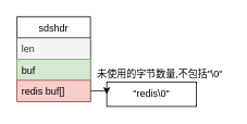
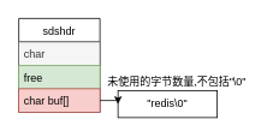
- <mxCell id="3" value="len" style="text;strokeColor=#666666;fillColor=#f5f5f5;align=left;verticalAlign=top;spacingLeft=4;spacingRight=4;overflow=hidden;rotatable=0;points=[[0,0.5],[1,0.5]];portConstraint=eastwest;fontColor=#333333;" parent="2" vertex="1"><mxGeometry y="26" width="90" height="26" as="geometry" /></mxCell>
+ <mxCell id="3" value="char" style="text;strokeColor=#666666;fillColor=#f5f5f5;align=left;verticalAlign=top;spacingLeft=4;spacingRight=4;overflow=hidden;rotatable=0;points=[[0,0.5],[1,0.5]];portConstraint=eastwest;fontColor=#333333;" parent="2" vertex="1"><mxGeometry y="26" width="90" height="26" as="geometry" /></mxCell>
- <mxCell id="4" value="buf" style="text;strokeColor=#82b366;fillColor=#d5e8d4;align=left;verticalAlign=top;spacingLeft=4;spacingRight=4;overflow=hidden;rotatable=0;points=[[0,0.5],[1,0.5]];portConstraint=eastwest;" parent="2" vertex="1"><mxGeometry y="52" width="90" height="26" as="geometry" /></mxCell>
+ <mxCell id="4" value="free" style="text;strokeColor=#82b366;fillColor=#d5e8d4;align=left;verticalAlign=top;spacingLeft=4;spacingRight=4;overflow=hidden;rotatable=0;points=[[0,0.5],[1,0.5]];portConstraint=eastwest;" parent="2" vertex="1"><mxGeometry y="52" width="90" height="26" as="geometry" /></mxCell>
- <mxCell id="5" value="redis buf[]" style="text;strokeColor=#b85450;fillColor=#f8cecc;align=left;verticalAlign=top;spacingLeft=4;spacingRight=4;overflow=hidden;rotatable=0;points=[[0,0.5],[1,0.5]];portConstraint=eastwest;" parent="2" vertex="1"><mxGeometry y="78" width="90" height="26" as="geometry" /></mxCell>
+ <mxCell id="5" value="char buf[]" style="text;strokeColor=#b85450;fillColor=#f8cecc;align=left;verticalAlign=top;spacingLeft=4;spacingRight=4;overflow=hidden;rotatable=0;points=[[0,0.5],[1,0.5]];portConstraint=eastwest;" parent="2" vertex="1"><mxGeometry y="78" width="90" height="26" as="geometry" /></mxCell>
